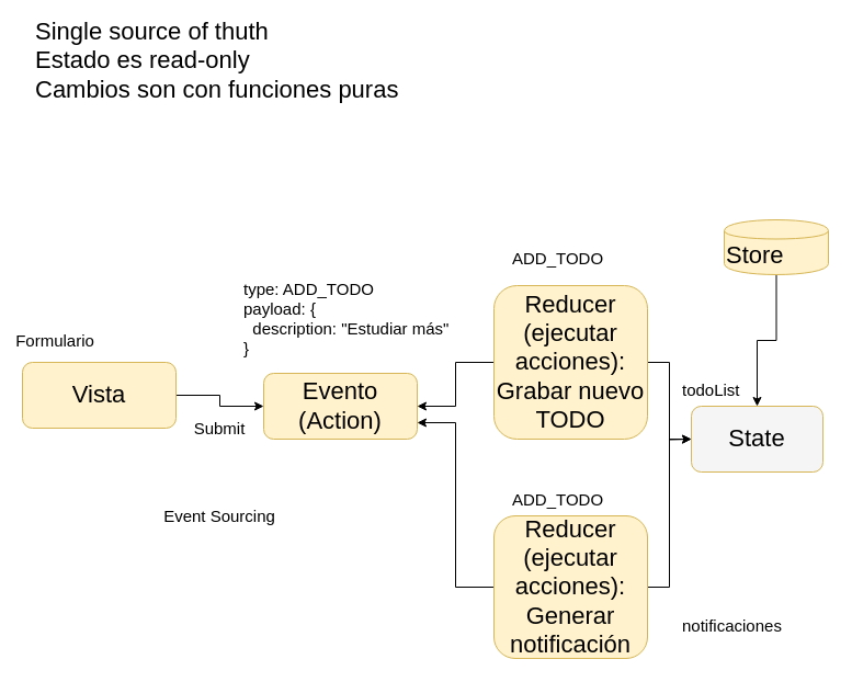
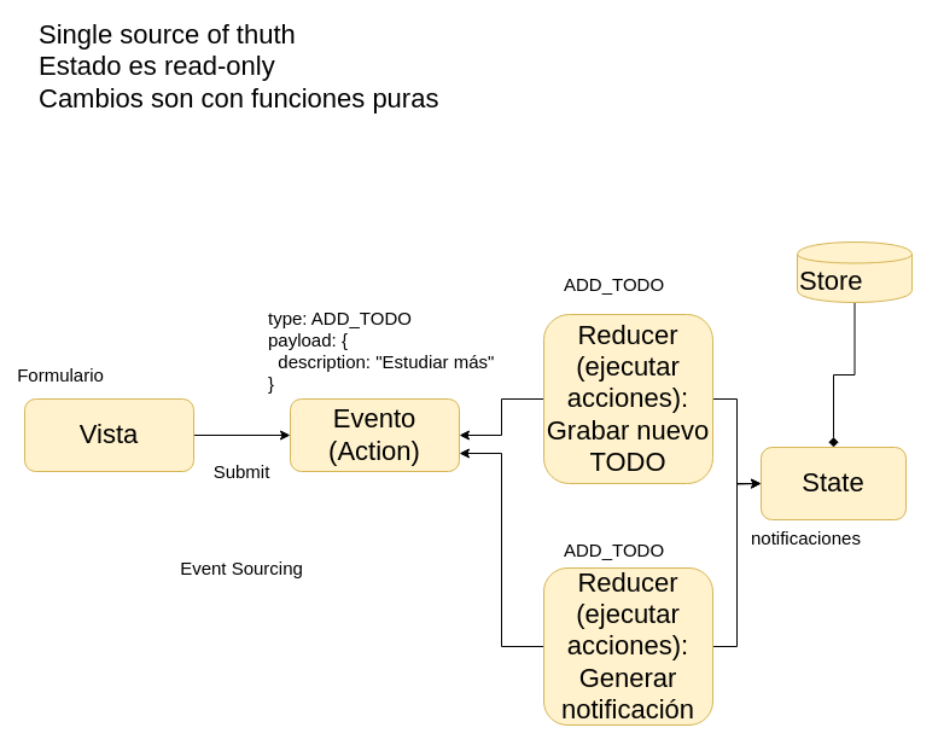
- <mxCell id="20" value="todoList" style="text;html=1;fontSize=15;" vertex="1" parent="1"><mxGeometry x="620" y="340" width="110" height="30" as="geometry" /></mxCell>
- <mxCell id="3" value="" style="edgeStyle=orthogonalEdgeStyle;rounded=0;orthogonalLoop=1;jettySize=auto;html=1;fontSize=22;entryX=0.5;entryY=0;entryDx=0;entryDy=0;" edge="1" parent="1" source="4" target="5"><mxGeometry relative="1" as="geometry"><mxPoint x="670" y="170" as="targetPoint" /></mxGeometry></mxCell>
+ <mxCell id="3" value="" style="edgeStyle=orthogonalEdgeStyle;rounded=0;orthogonalLoop=1;jettySize=auto;html=1;fontSize=22;entryX=0.5;entryY=0;entryDx=0;entryDy=0;endArrow=diamond;" edge="1" parent="1" source="4" target="5"><mxGeometry relative="1" as="geometry"><mxPoint x="670" y="170" as="targetPoint" /></mxGeometry></mxCell>
- <mxCell id="8" value="Evento&lt;br&gt;(Action)" style="rounded=1;whiteSpace=wrap;html=1;fontSize=22;align=center;fillColor=#fff2cc;strokeColor=#d6b656;" vertex="1" parent="1"><mxGeometry x="240" y="340" width="140" height="60" as="geometry" /></mxCell>
+ <mxCell id="8" value="Evento&lt;br&gt;(Action)" style="rounded=1;whiteSpace=wrap;html=1;fontSize=22;align=center;fillColor=#fff2cc;strokeColor=#d6b656;" vertex="1" parent="1"><mxGeometry x="240" y="330" width="140" height="60" as="geometry" /></mxCell>
- <mxCell id="5" value="State" style="rounded=1;whiteSpace=wrap;html=1;fontSize=22;align=center;fillColor=#f5f5f5;strokeColor=#d6b656;" vertex="1" parent="1"><mxGeometry x="630" y="370" width="120" height="60" as="geometry" /></mxCell>
+ <mxCell id="5" value="State" style="rounded=1;whiteSpace=wrap;html=1;fontSize=22;align=center;fillColor=#fff2cc;strokeColor=#d6b656;" vertex="1" parent="1"><mxGeometry x="630" y="370" width="120" height="60" as="geometry" /></mxCell>
- <mxCell id="21" value="notificaciones" style="text;html=1;fontSize=15;" vertex="1" parent="1"><mxGeometry x="620" y="555" width="110" height="30" as="geometry" /></mxCell>
+ <mxCell id="21" value="notificaciones" style="text;html=1;fontSize=15;" vertex="1" parent="1"><mxGeometry x="620" y="430" width="110" height="30" as="geometry" /></mxCell>
